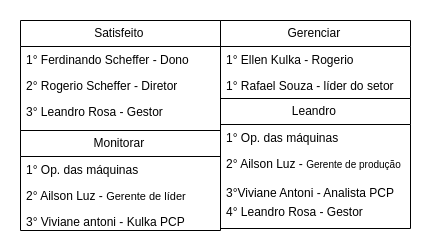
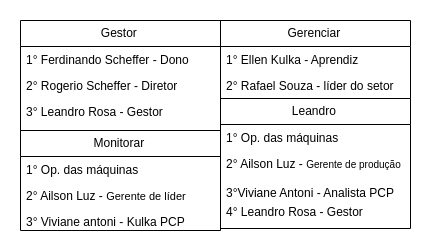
- <mxCell id="2" value="Satisfeito&amp;nbsp;" style="swimlane;fontStyle=0;childLayout=stackLayout;horizontal=1;startSize=26;fillColor=none;horizontalStack=0;resizeParent=1;resizeParentMax=0;resizeLast=0;collapsible=1;marginBottom=0;html=1;" vertex="1" parent="1"><mxGeometry x="20" y="20" width="200" height="110" as="geometry"><mxRectangle x="50" y="30" width="90" height="30" as="alternateBounds" /></mxGeometry></mxCell>
+ <mxCell id="2" value="Gestor&amp;nbsp;" style="swimlane;fontStyle=0;childLayout=stackLayout;horizontal=1;startSize=26;fillColor=none;horizontalStack=0;resizeParent=1;resizeParentMax=0;resizeLast=0;collapsible=1;marginBottom=0;html=1;" vertex="1" parent="1"><mxGeometry x="20" y="20" width="200" height="110" as="geometry"><mxRectangle x="50" y="30" width="90" height="30" as="alternateBounds" /></mxGeometry></mxCell>
- <mxCell id="7" value="1° Ellen Kulka - Rogerio&amp;nbsp;" style="text;strokeColor=none;fillColor=none;align=left;verticalAlign=top;spacingLeft=4;spacingRight=4;overflow=hidden;rotatable=0;points=[[0,0.5],[1,0.5]];portConstraint=eastwest;whiteSpace=wrap;html=1;" vertex="1" parent="6"><mxGeometry y="26" width="190" height="26" as="geometry" /></mxCell>
+ <mxCell id="7" value="1° Ellen Kulka - Aprendiz&amp;nbsp;" style="text;strokeColor=none;fillColor=none;align=left;verticalAlign=top;spacingLeft=4;spacingRight=4;overflow=hidden;rotatable=0;points=[[0,0.5],[1,0.5]];portConstraint=eastwest;whiteSpace=wrap;html=1;" vertex="1" parent="6"><mxGeometry y="26" width="190" height="26" as="geometry" /></mxCell>
- <mxCell id="8" value="1° Rafael Souza - líder do setor&amp;nbsp;&amp;nbsp;" style="text;strokeColor=none;fillColor=none;align=left;verticalAlign=top;spacingLeft=4;spacingRight=4;overflow=hidden;rotatable=0;points=[[0,0.5],[1,0.5]];portConstraint=eastwest;whiteSpace=wrap;html=1;" vertex="1" parent="6"><mxGeometry y="52" width="190" height="26" as="geometry" /></mxCell>
+ <mxCell id="8" value="2° Rafael Souza - líder do setor&amp;nbsp;&amp;nbsp;" style="text;strokeColor=none;fillColor=none;align=left;verticalAlign=top;spacingLeft=4;spacingRight=4;overflow=hidden;rotatable=0;points=[[0,0.5],[1,0.5]];portConstraint=eastwest;whiteSpace=wrap;html=1;" vertex="1" parent="6"><mxGeometry y="52" width="190" height="26" as="geometry" /></mxCell>
